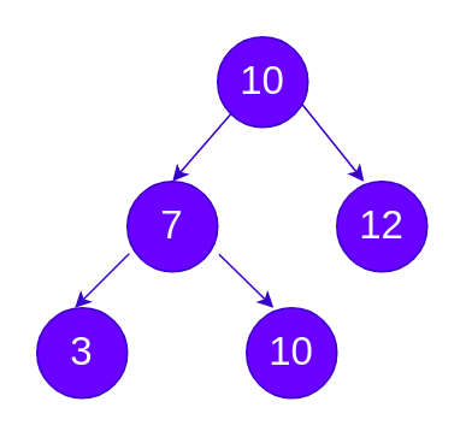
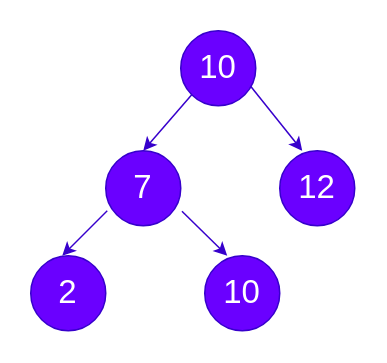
- <mxCell id="9" value="&lt;span style=&quot;font-size: 22px;&quot;&gt;3&lt;/span&gt;" style="ellipse;whiteSpace=wrap;html=1;aspect=fixed;sketch=0;fillColor=#6a00ff;fontColor=#ffffff;strokeColor=#3700CC;" vertex="1" parent="1"><mxGeometry x="20" y="170" width="50" height="50" as="geometry" /></mxCell>
+ <mxCell id="9" value="&lt;span style=&quot;font-size: 22px;&quot;&gt;2&lt;/span&gt;" style="ellipse;whiteSpace=wrap;html=1;aspect=fixed;sketch=0;fillColor=#6a00ff;fontColor=#ffffff;strokeColor=#3700CC;" vertex="1" parent="1"><mxGeometry x="20" y="170" width="50" height="50" as="geometry" /></mxCell>
